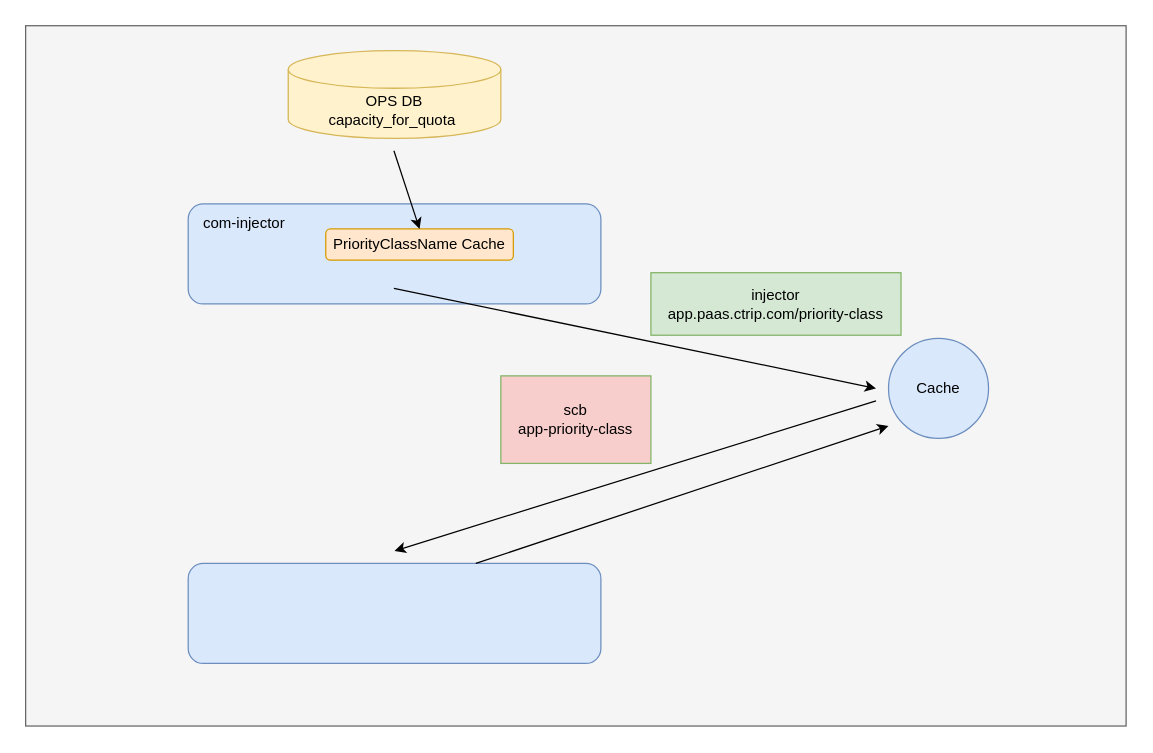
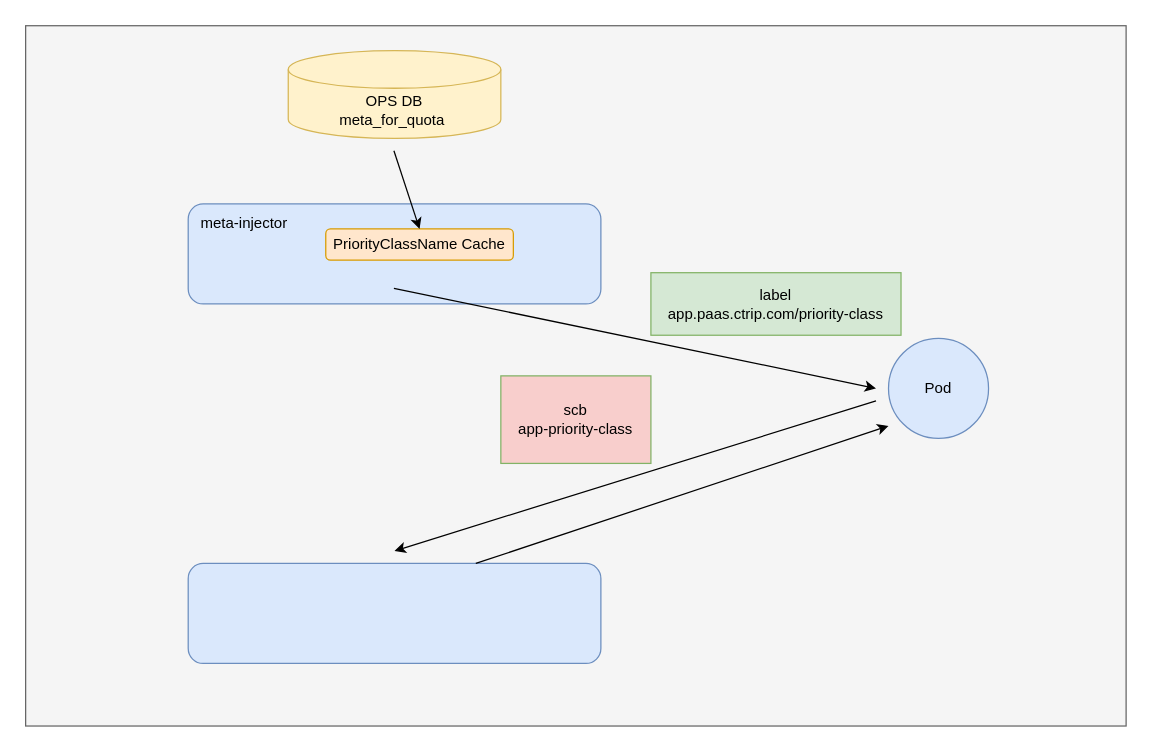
- <mxCell id="7" value="OPS DB&lt;br&gt;capacity_for_quota&amp;nbsp;" style="shape=cylinder3;whiteSpace=wrap;html=1;boundedLbl=1;backgroundOutline=1;size=15;fillColor=#fff2cc;strokeColor=#d6b656;" vertex="1" parent="1"><mxGeometry x="230" y="40" width="170" height="70" as="geometry" /></mxCell>
+ <mxCell id="7" value="OPS DB&lt;br&gt;meta_for_quota&amp;nbsp;" style="shape=cylinder3;whiteSpace=wrap;html=1;boundedLbl=1;backgroundOutline=1;size=15;fillColor=#fff2cc;strokeColor=#d6b656;" vertex="1" parent="1"><mxGeometry x="230" y="40" width="170" height="70" as="geometry" /></mxCell>
- <mxCell id="6" value="com-injector" style="rounded=0;whiteSpace=wrap;html=1;fontColor=#000000;fillColor=none;strokeColor=none;" vertex="1" parent="4"><mxGeometry width="90" height="30" as="geometry" /></mxCell>
+ <mxCell id="6" value="meta-injector" style="rounded=0;whiteSpace=wrap;html=1;fontColor=#000000;fillColor=none;strokeColor=none;" vertex="1" parent="4"><mxGeometry width="90" height="30" as="geometry" /></mxCell>
- <mxCell id="18" value="injector&lt;br&gt;app.paas.ctrip.com/priority-class&lt;font color=&quot;#000000&quot;&gt;&lt;br&gt;&lt;/font&gt;" style="rounded=0;whiteSpace=wrap;html=1;fillColor=#d5e8d4;strokeColor=#82b366;" vertex="1" parent="1"><mxGeometry x="520" y="217.5" width="200" height="50" as="geometry" /></mxCell>
+ <mxCell id="18" value="label&lt;br&gt;app.paas.ctrip.com/priority-class&lt;font color=&quot;#000000&quot;&gt;&lt;br&gt;&lt;/font&gt;" style="rounded=0;whiteSpace=wrap;html=1;fillColor=#d5e8d4;strokeColor=#82b366;" vertex="1" parent="1"><mxGeometry x="520" y="217.5" width="200" height="50" as="geometry" /></mxCell>
- <mxCell id="8" value="&lt;font color=&quot;#000000&quot;&gt;Cache&lt;/font&gt;" style="ellipse;whiteSpace=wrap;html=1;aspect=fixed;fillColor=#dae8fc;strokeColor=#6c8ebf;" vertex="1" parent="1"><mxGeometry x="710" y="270" width="80" height="80" as="geometry" /></mxCell>
+ <mxCell id="8" value="&lt;font color=&quot;#000000&quot;&gt;Pod&lt;/font&gt;" style="ellipse;whiteSpace=wrap;html=1;aspect=fixed;fillColor=#dae8fc;strokeColor=#6c8ebf;" vertex="1" parent="1"><mxGeometry x="710" y="270" width="80" height="80" as="geometry" /></mxCell>
